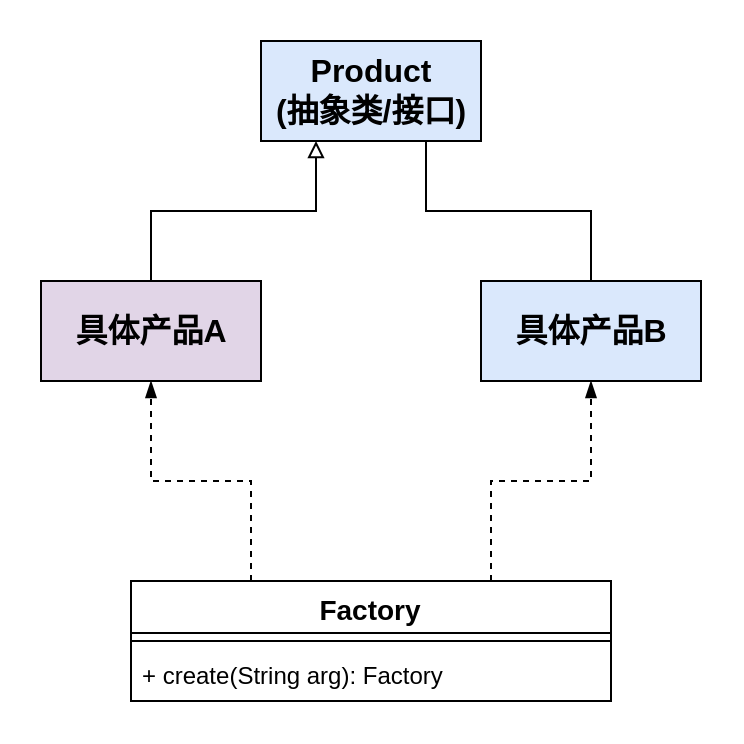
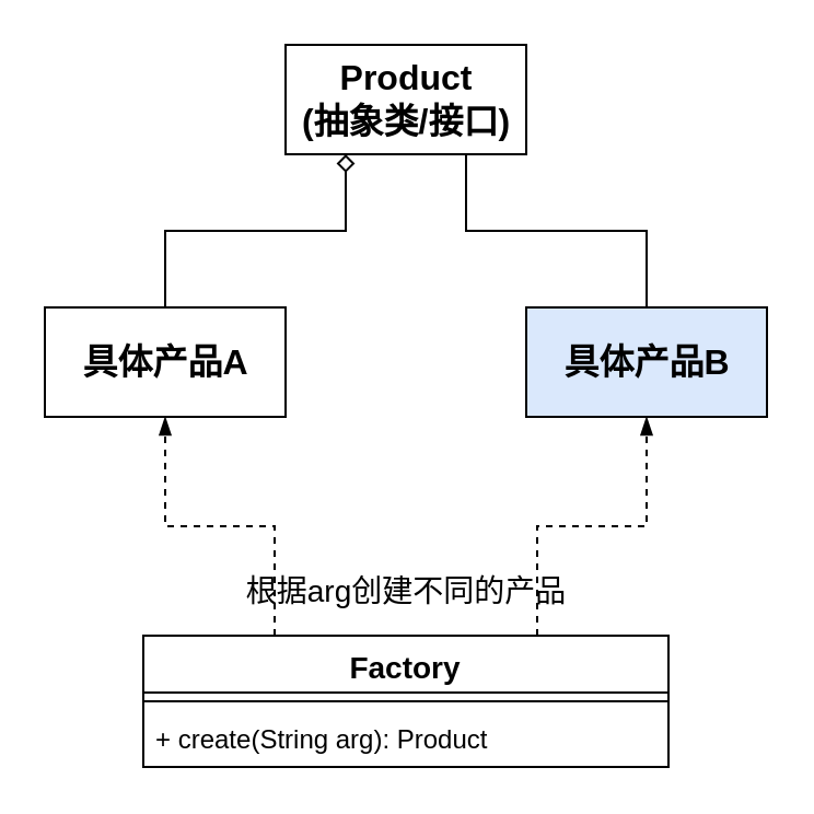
- <mxCell id="2" value="&lt;b style=&quot;font-size: 16px&quot;&gt;Product&lt;br&gt;(抽象类/接口)&lt;/b&gt;" style="html=1;fillColor=#dae8fc;" vertex="1" parent="1"><mxGeometry x="130" y="20" width="110" height="50" as="geometry" /></mxCell>
+ <mxCell id="2" value="&lt;b style=&quot;font-size: 16px&quot;&gt;Product&lt;br&gt;(抽象类/接口)&lt;/b&gt;" style="html=1;" vertex="1" parent="1"><mxGeometry x="130" y="20" width="110" height="50" as="geometry" /></mxCell>
- <mxCell id="3" style="edgeStyle=orthogonalEdgeStyle;rounded=0;orthogonalLoop=1;jettySize=auto;html=1;exitX=0.5;exitY=0;exitDx=0;exitDy=0;entryX=0.25;entryY=1;entryDx=0;entryDy=0;endArrow=block;endFill=0;" edge="1" parent="1" source="4" target="2"><mxGeometry relative="1" as="geometry" /></mxCell>
+ <mxCell id="3" style="edgeStyle=orthogonalEdgeStyle;rounded=0;orthogonalLoop=1;jettySize=auto;html=1;exitX=0.5;exitY=0;exitDx=0;exitDy=0;entryX=0.25;entryY=1;entryDx=0;entryDy=0;endArrow=diamond;endFill=0;" edge="1" parent="1" source="4" target="2"><mxGeometry relative="1" as="geometry" /></mxCell>
- <mxCell id="4" value="&lt;span style=&quot;font-size: 16px&quot;&gt;&lt;b&gt;具体产品A&lt;/b&gt;&lt;/span&gt;" style="html=1;fillColor=#e1d5e7;" vertex="1" parent="1"><mxGeometry x="20" y="140" width="110" height="50" as="geometry" /></mxCell>
+ <mxCell id="4" value="&lt;span style=&quot;font-size: 16px&quot;&gt;&lt;b&gt;具体产品A&lt;/b&gt;&lt;/span&gt;" style="html=1;" vertex="1" parent="1"><mxGeometry x="20" y="140" width="110" height="50" as="geometry" /></mxCell>
+ <mxCell id="12" value="根据arg创建不同的产品" style="text;html=1;strokeColor=none;fillColor=none;align=center;verticalAlign=middle;whiteSpace=wrap;rounded=0;fontSize=14;" vertex="1" parent="1"><mxGeometry x="107.5" y="260" width="155" height="20" as="geometry" /></mxCell>
- <mxCell id="11" value="+ create(String arg): Factory" style="text;strokeColor=none;fillColor=none;align=left;verticalAlign=top;spacingLeft=4;spacingRight=4;overflow=hidden;rotatable=0;points=[[0,0.5],[1,0.5]];portConstraint=eastwest;" vertex="1" parent="9"><mxGeometry y="34" width="240" height="26" as="geometry" /></mxCell>
+ <mxCell id="11" value="+ create(String arg): Product" style="text;strokeColor=none;fillColor=none;align=left;verticalAlign=top;spacingLeft=4;spacingRight=4;overflow=hidden;rotatable=0;points=[[0,0.5],[1,0.5]];portConstraint=eastwest;" vertex="1" parent="9"><mxGeometry y="34" width="240" height="26" as="geometry" /></mxCell>
